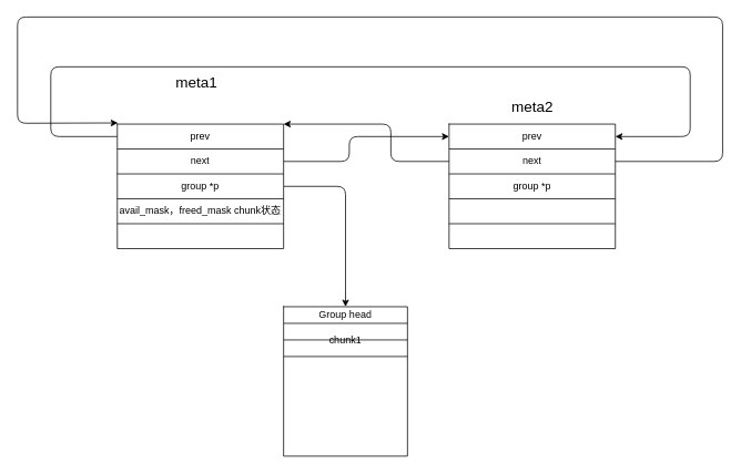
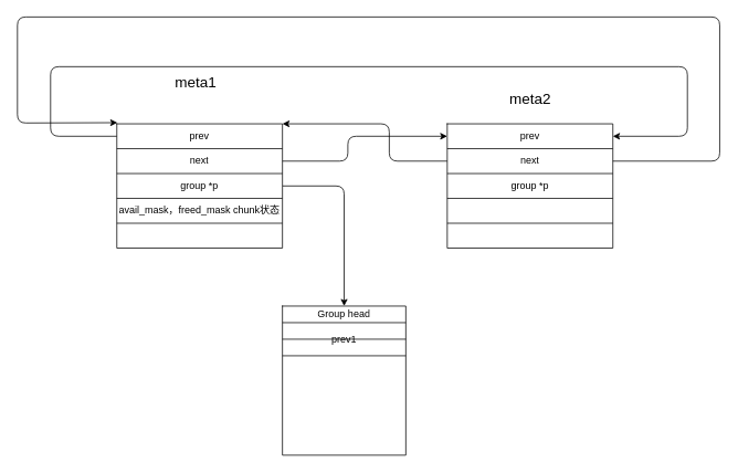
- <mxCell id="26" value="&lt;font style=&quot;font-size: 18px&quot;&gt;meta2&lt;/font&gt;" style="text;html=1;align=center;verticalAlign=middle;resizable=0;points=[];autosize=1;" parent="1" vertex="1"><mxGeometry x="604" y="119" width="70" height="20" as="geometry" /></mxCell>
+ <mxCell id="26" value="&lt;font style=&quot;font-size: 18px&quot;&gt;meta2&lt;/font&gt;" style="text;html=1;align=center;verticalAlign=middle;resizable=0;points=[];autosize=1;" parent="1" vertex="1"><mxGeometry x="604" y="109" width="70" height="20" as="geometry" /></mxCell>
- <mxCell id="33" value="chunk1" style="shape=partialRectangle;html=1;whiteSpace=wrap;connectable=0;overflow=hidden;fillColor=none;top=0;left=0;bottom=0;right=0;" parent="32" vertex="1"><mxGeometry width="149" height="40" as="geometry" /></mxCell>
+ <mxCell id="33" value="prev1" style="shape=partialRectangle;html=1;whiteSpace=wrap;connectable=0;overflow=hidden;fillColor=none;top=0;left=0;bottom=0;right=0;" parent="32" vertex="1"><mxGeometry width="149" height="40" as="geometry" /></mxCell>
